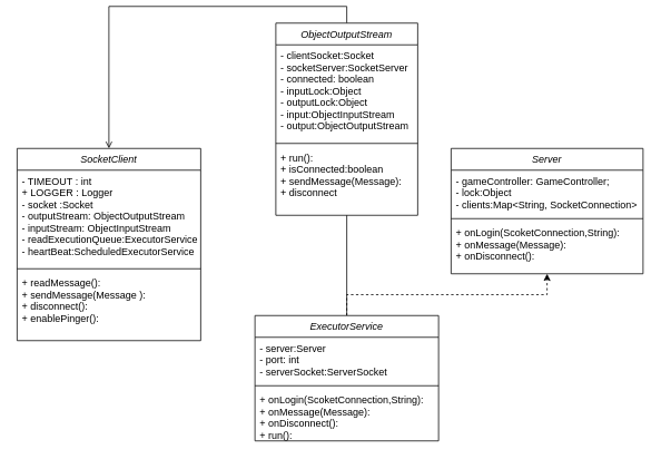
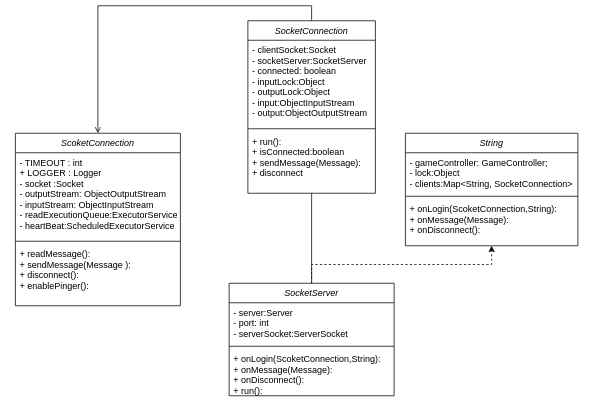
- <mxCell id="13" value="ObjectOutputStream" style="swimlane;fontStyle=2;align=center;verticalAlign=top;childLayout=stackLayout;horizontal=1;startSize=26;horizontalStack=0;resizeParent=1;resizeLast=0;collapsible=1;marginBottom=0;rounded=0;shadow=0;strokeWidth=1;" vertex="1" parent="1"><mxGeometry x="330" y="20" width="170" height="230" as="geometry"><mxRectangle x="230" y="140" width="160" height="26" as="alternateBounds" /></mxGeometry></mxCell>
+ <mxCell id="13" value="SocketConnection" style="swimlane;fontStyle=2;align=center;verticalAlign=top;childLayout=stackLayout;horizontal=1;startSize=26;horizontalStack=0;resizeParent=1;resizeLast=0;collapsible=1;marginBottom=0;rounded=0;shadow=0;strokeWidth=1;" vertex="1" parent="1"><mxGeometry x="330" y="20" width="170" height="230" as="geometry"><mxRectangle x="230" y="140" width="160" height="26" as="alternateBounds" /></mxGeometry></mxCell>
- <mxCell id="2" value="SocketClient" style="swimlane;fontStyle=2;align=center;verticalAlign=top;childLayout=stackLayout;horizontal=1;startSize=26;horizontalStack=0;resizeParent=1;resizeLast=0;collapsible=1;marginBottom=0;rounded=0;shadow=0;strokeWidth=1;" parent="1" vertex="1"><mxGeometry x="20" y="170" width="220" height="230" as="geometry"><mxRectangle x="230" y="140" width="160" height="26" as="alternateBounds" /></mxGeometry></mxCell>
+ <mxCell id="2" value="ScoketConnection" style="swimlane;fontStyle=2;align=center;verticalAlign=top;childLayout=stackLayout;horizontal=1;startSize=26;horizontalStack=0;resizeParent=1;resizeLast=0;collapsible=1;marginBottom=0;rounded=0;shadow=0;strokeWidth=1;" parent="1" vertex="1"><mxGeometry x="20" y="170" width="220" height="230" as="geometry"><mxRectangle x="230" y="140" width="160" height="26" as="alternateBounds" /></mxGeometry></mxCell>
- <mxCell id="17" value="Server" style="swimlane;fontStyle=2;align=center;verticalAlign=top;childLayout=stackLayout;horizontal=1;startSize=26;horizontalStack=0;resizeParent=1;resizeLast=0;collapsible=1;marginBottom=0;rounded=0;shadow=0;strokeWidth=1;" vertex="1" parent="1"><mxGeometry x="540" y="170" width="230" height="150" as="geometry"><mxRectangle x="230" y="140" width="160" height="26" as="alternateBounds" /></mxGeometry></mxCell>
+ <mxCell id="17" value="String" style="swimlane;fontStyle=2;align=center;verticalAlign=top;childLayout=stackLayout;horizontal=1;startSize=26;horizontalStack=0;resizeParent=1;resizeLast=0;collapsible=1;marginBottom=0;rounded=0;shadow=0;strokeWidth=1;" vertex="1" parent="1"><mxGeometry x="540" y="170" width="230" height="150" as="geometry"><mxRectangle x="230" y="140" width="160" height="26" as="alternateBounds" /></mxGeometry></mxCell>
- <mxCell id="8" value="ExecutorService" style="swimlane;fontStyle=2;align=center;verticalAlign=top;childLayout=stackLayout;horizontal=1;startSize=26;horizontalStack=0;resizeParent=1;resizeLast=0;collapsible=1;marginBottom=0;rounded=0;shadow=0;strokeWidth=1;" vertex="1" parent="1"><mxGeometry x="305" y="370" width="220" height="150" as="geometry"><mxRectangle x="230" y="140" width="160" height="26" as="alternateBounds" /></mxGeometry></mxCell>
+ <mxCell id="8" value="SocketServer" style="swimlane;fontStyle=2;align=center;verticalAlign=top;childLayout=stackLayout;horizontal=1;startSize=26;horizontalStack=0;resizeParent=1;resizeLast=0;collapsible=1;marginBottom=0;rounded=0;shadow=0;strokeWidth=1;" vertex="1" parent="1"><mxGeometry x="305" y="370" width="220" height="150" as="geometry"><mxRectangle x="230" y="140" width="160" height="26" as="alternateBounds" /></mxGeometry></mxCell>
